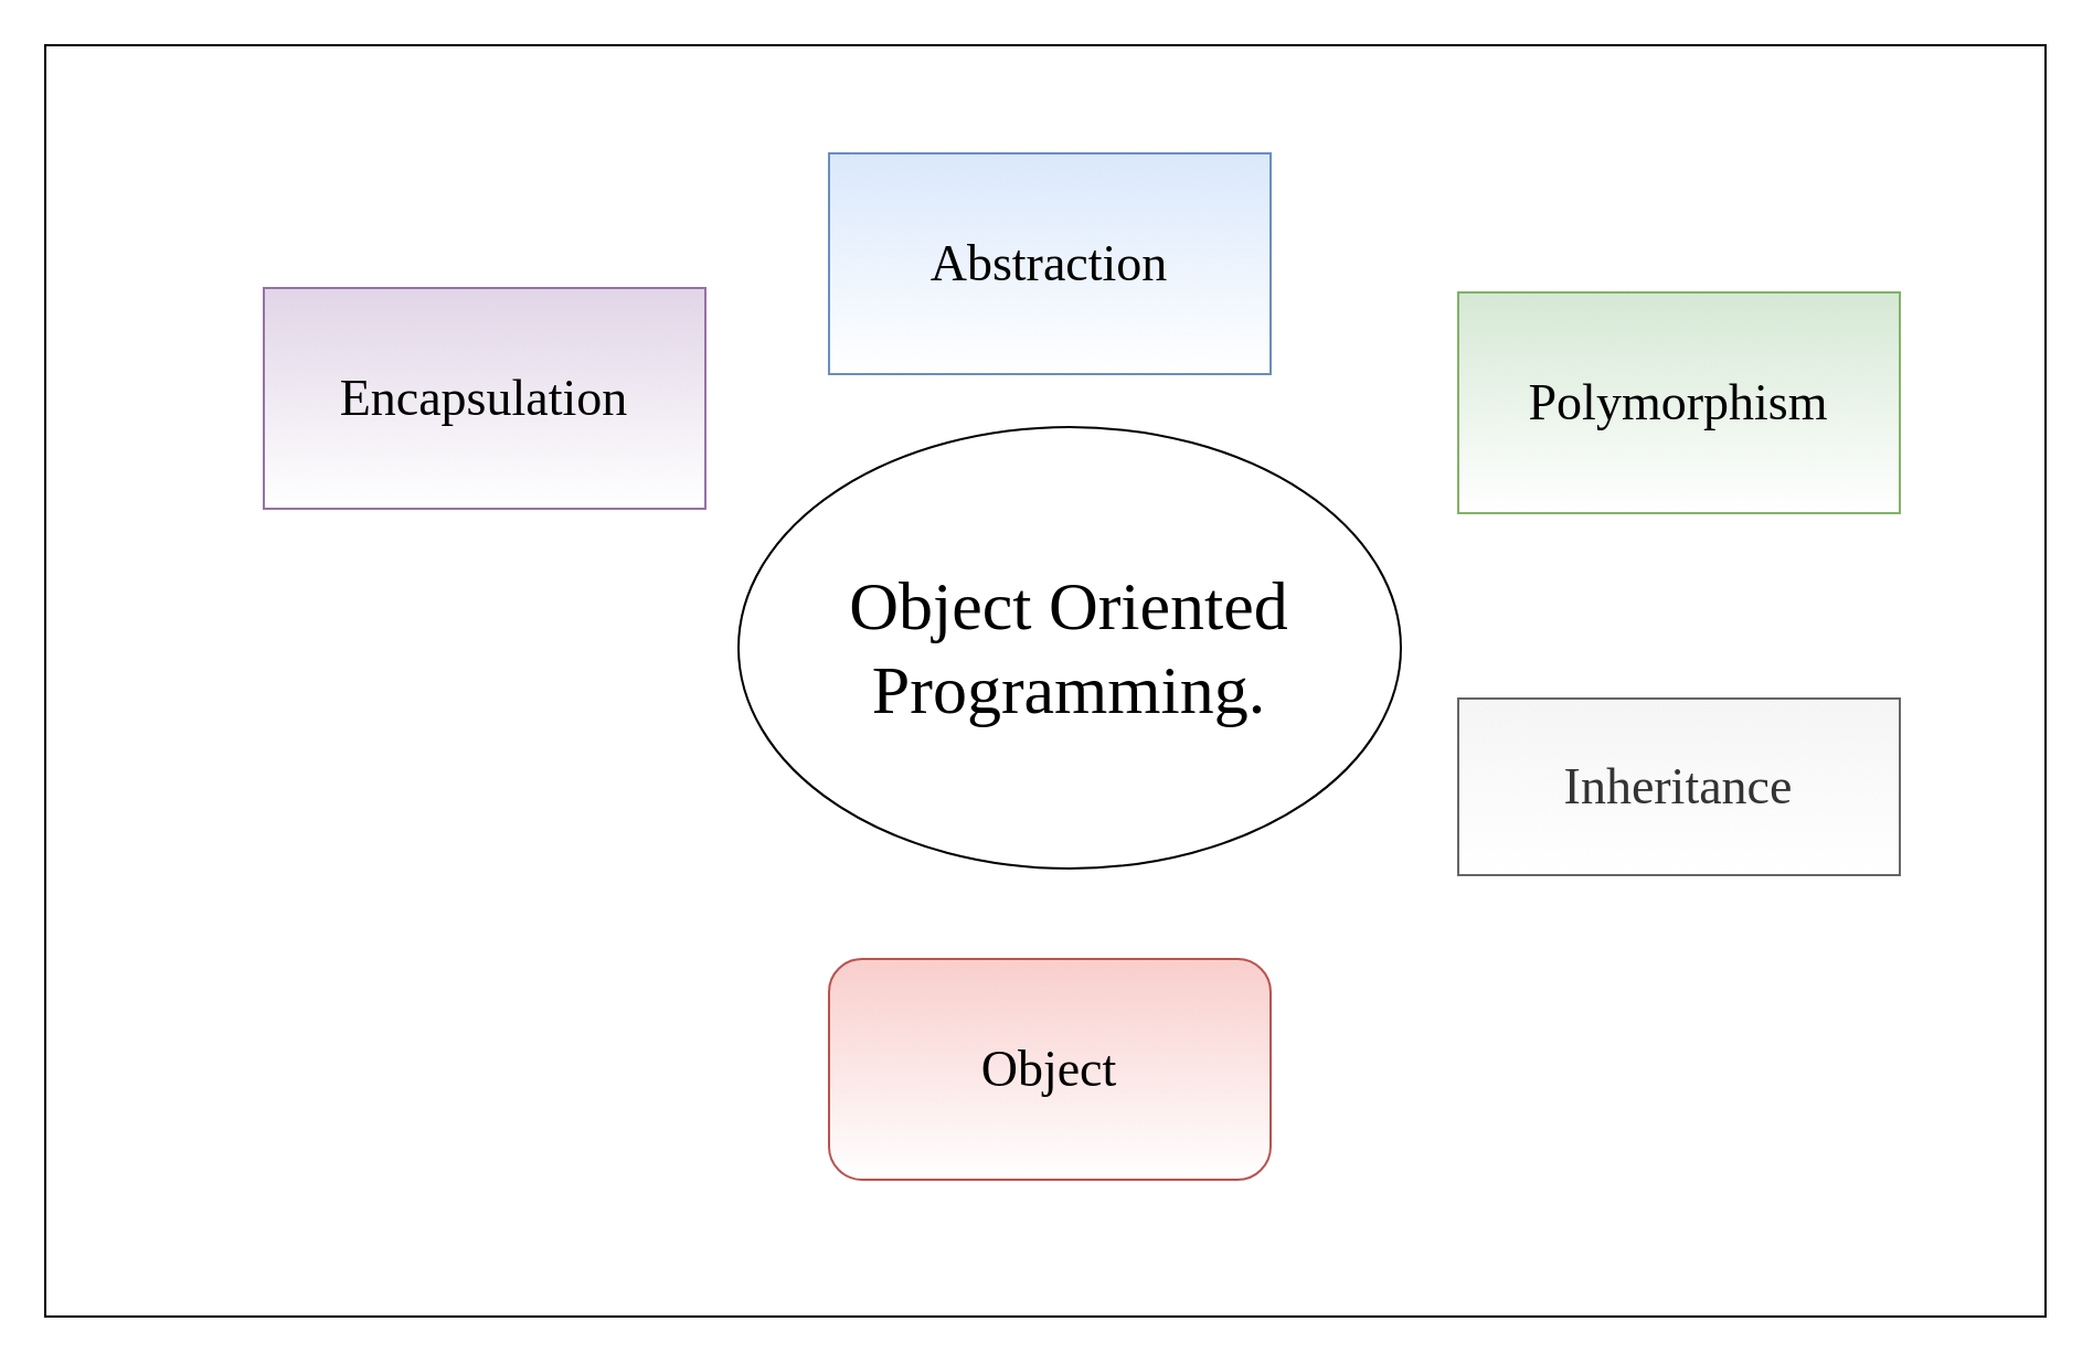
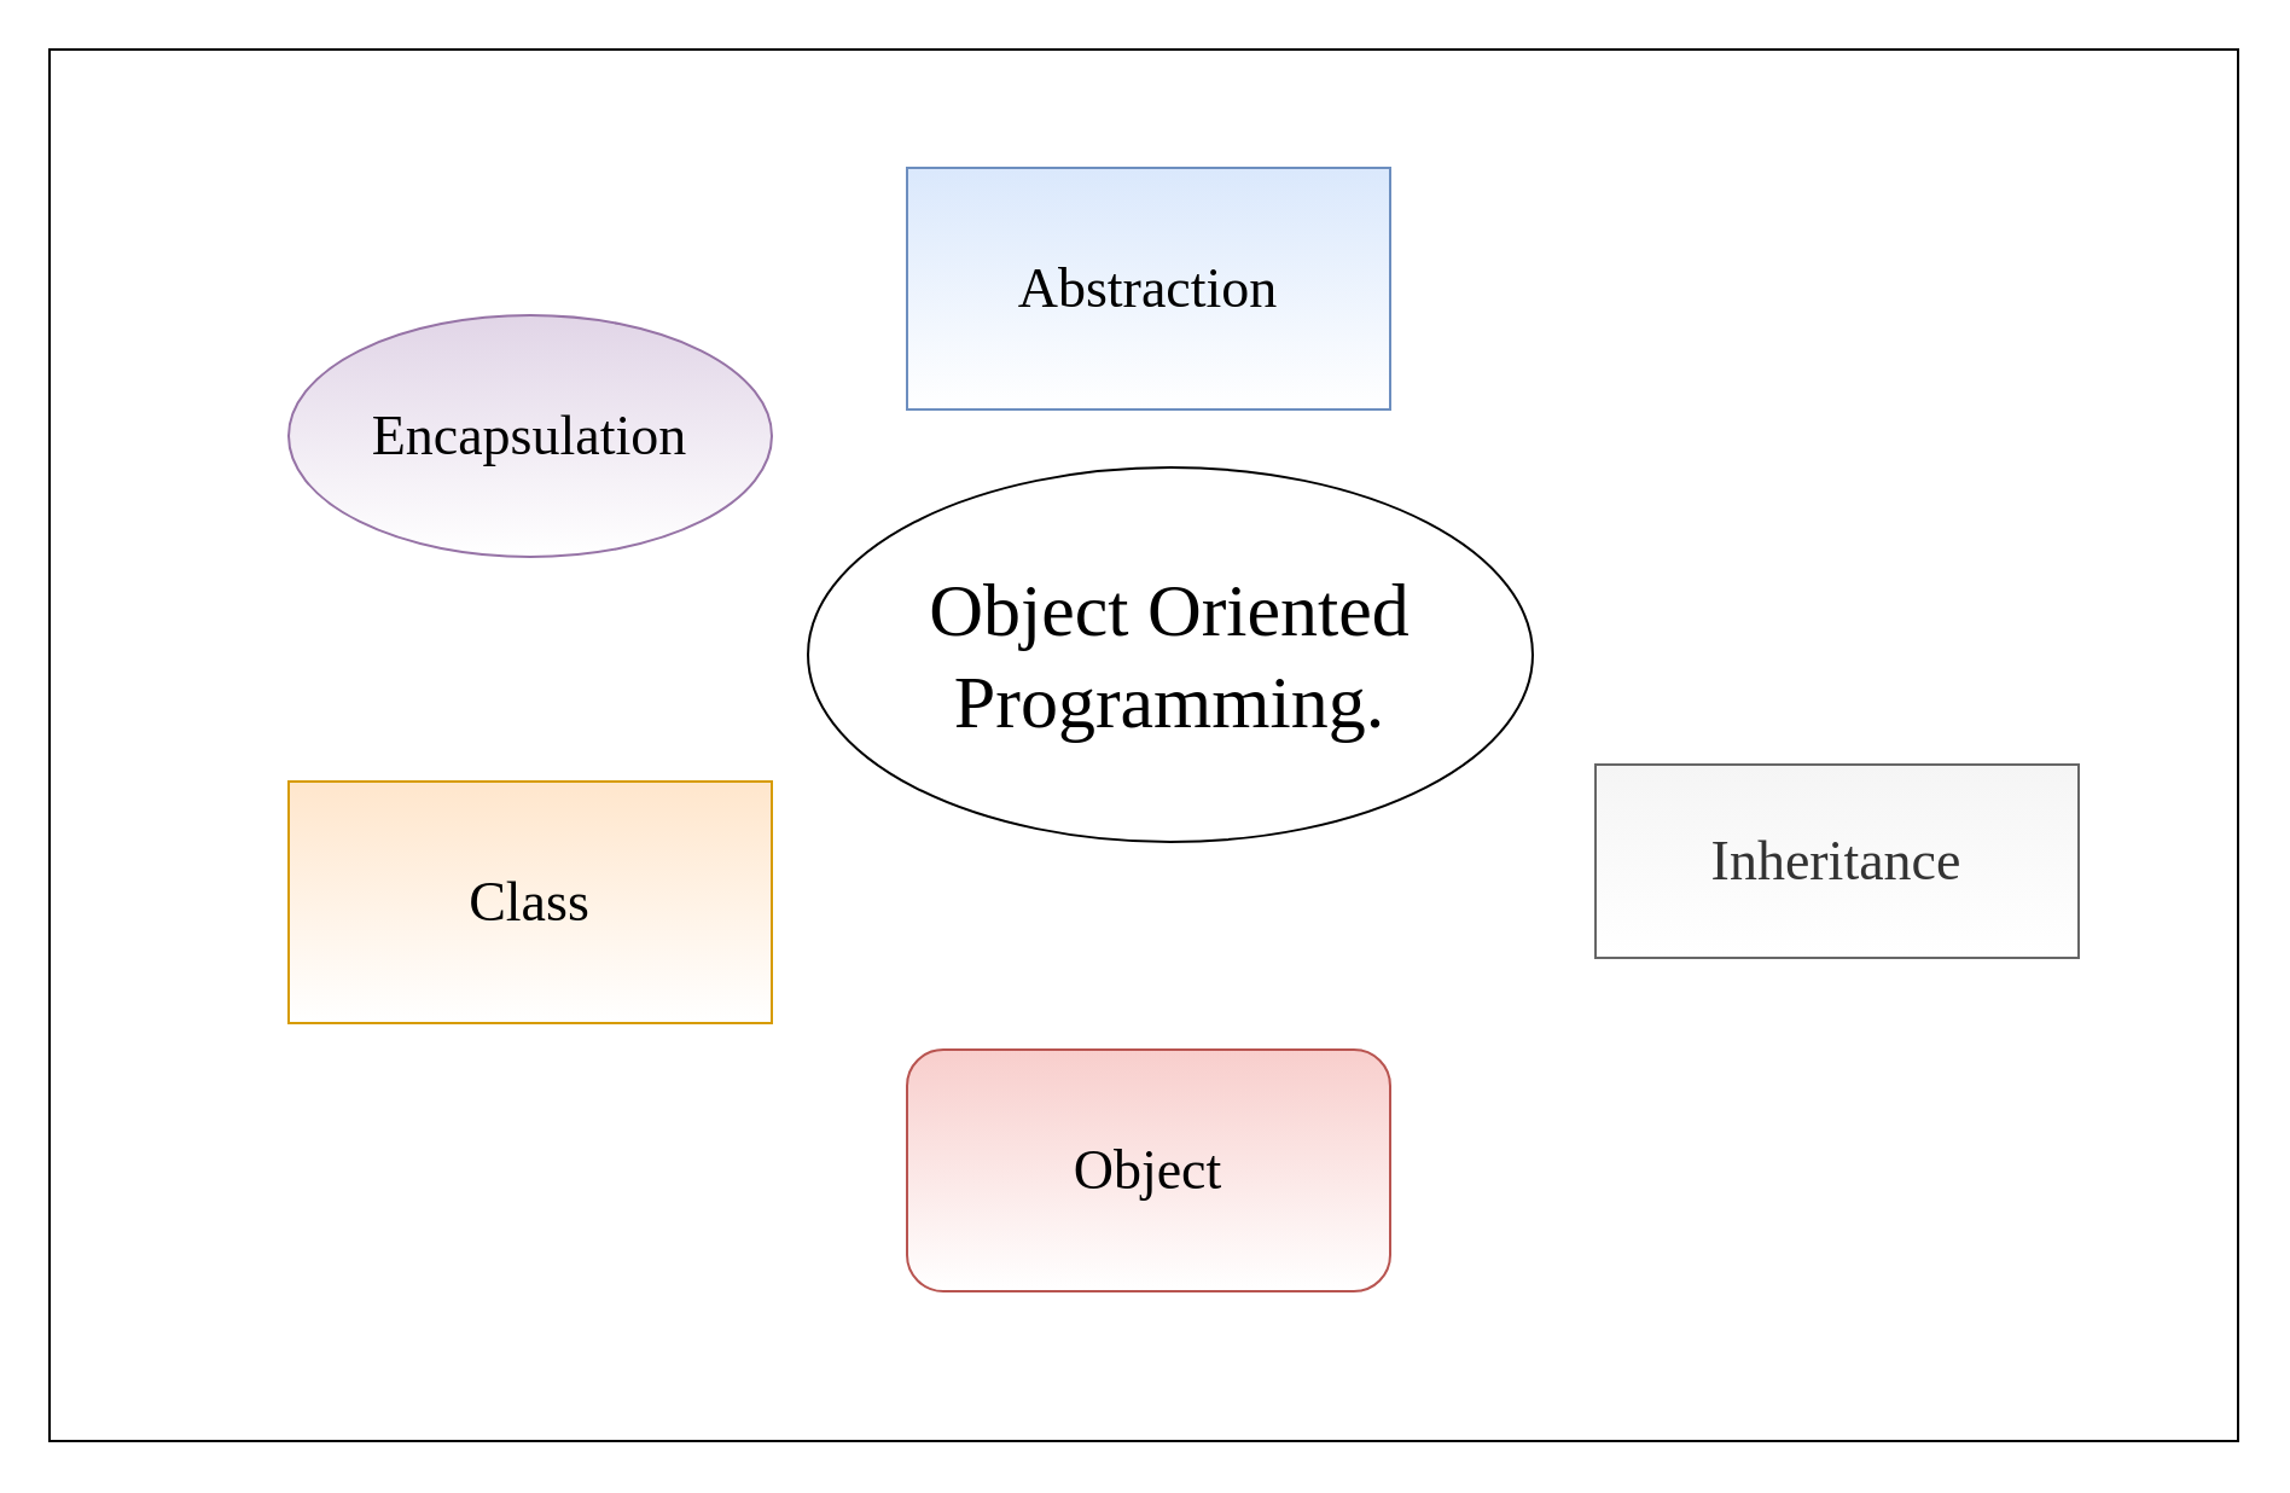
- <mxCell id="2" value="&lt;div style=&quot;font-size: 23px;&quot;&gt;Encapsulation&lt;/div&gt;" style="rounded=0;whiteSpace=wrap;html=1;fontFamily=Lucida Console;fillColor=#e1d5e7;strokeColor=#9673a6;strokeWidth=1;gradientColor=#ffffff;perimeterSpacing=15;fontSize=23;" vertex="1" parent="1"><mxGeometry x="119" y="130" width="200" height="100" as="geometry" /></mxCell>
+ <mxCell id="2" value="&lt;div style=&quot;font-size: 23px;&quot;&gt;Encapsulation&lt;/div&gt;" style="ellipse;whiteSpace=wrap;html=1;fontFamily=Lucida Console;fillColor=#e1d5e7;strokeColor=#9673a6;strokeWidth=1;gradientColor=#ffffff;perimeterSpacing=15;fontSize=23;" vertex="1" parent="1"><mxGeometry x="119" y="130" width="200" height="100" as="geometry" /></mxCell>
- <mxCell id="6" value="&lt;div style=&quot;font-size: 23px;&quot;&gt;Polymorphism&lt;/div&gt;" style="rounded=0;whiteSpace=wrap;html=1;fontFamily=Lucida Console;fillColor=#d5e8d4;strokeColor=#82b366;strokeWidth=1;gradientColor=#ffffff;perimeterSpacing=15;fontSize=23;" vertex="1" parent="1"><mxGeometry x="660" y="132" width="200" height="100" as="geometry" /></mxCell>
- <mxCell id="8" value="&lt;div style=&quot;font-size: 31px;&quot;&gt;&lt;font style=&quot;font-size: 31px;&quot;&gt;Object Oriented Programming.&lt;/font&gt;&lt;/div&gt;&lt;font style=&quot;font-size: 31px;&quot;&gt;&lt;/font&gt;" style="ellipse;whiteSpace=wrap;html=1;fontFamily=Lucida Console;strokeWidth=1;gradientColor=#ffffff;perimeterSpacing=15;fontSize=31;" vertex="1" parent="1"><mxGeometry x="334" y="193" width="300" height="200" as="geometry" /></mxCell>
+ <mxCell id="8" value="&lt;div style=&quot;font-size: 31px;&quot;&gt;&lt;font style=&quot;font-size: 31px;&quot;&gt;Object Oriented Programming.&lt;/font&gt;&lt;/div&gt;&lt;font style=&quot;font-size: 31px;&quot;&gt;&lt;/font&gt;" style="ellipse;whiteSpace=wrap;html=1;fontFamily=Lucida Console;strokeWidth=1;gradientColor=#ffffff;perimeterSpacing=15;fontSize=31;" vertex="1" parent="1"><mxGeometry x="334" y="193" width="300" height="155" as="geometry" /></mxCell>
+ <mxCell id="4" value="&lt;div style=&quot;font-size: 23px;&quot;&gt;Class&lt;/div&gt;" style="rounded=0;whiteSpace=wrap;html=1;fontFamily=Lucida Console;fillColor=#ffe6cc;strokeColor=#d79b00;strokeWidth=1;gradientColor=#ffffff;perimeterSpacing=15;fontSize=23;" vertex="1" parent="1"><mxGeometry x="119" y="323" width="200" height="100" as="geometry" /></mxCell>
